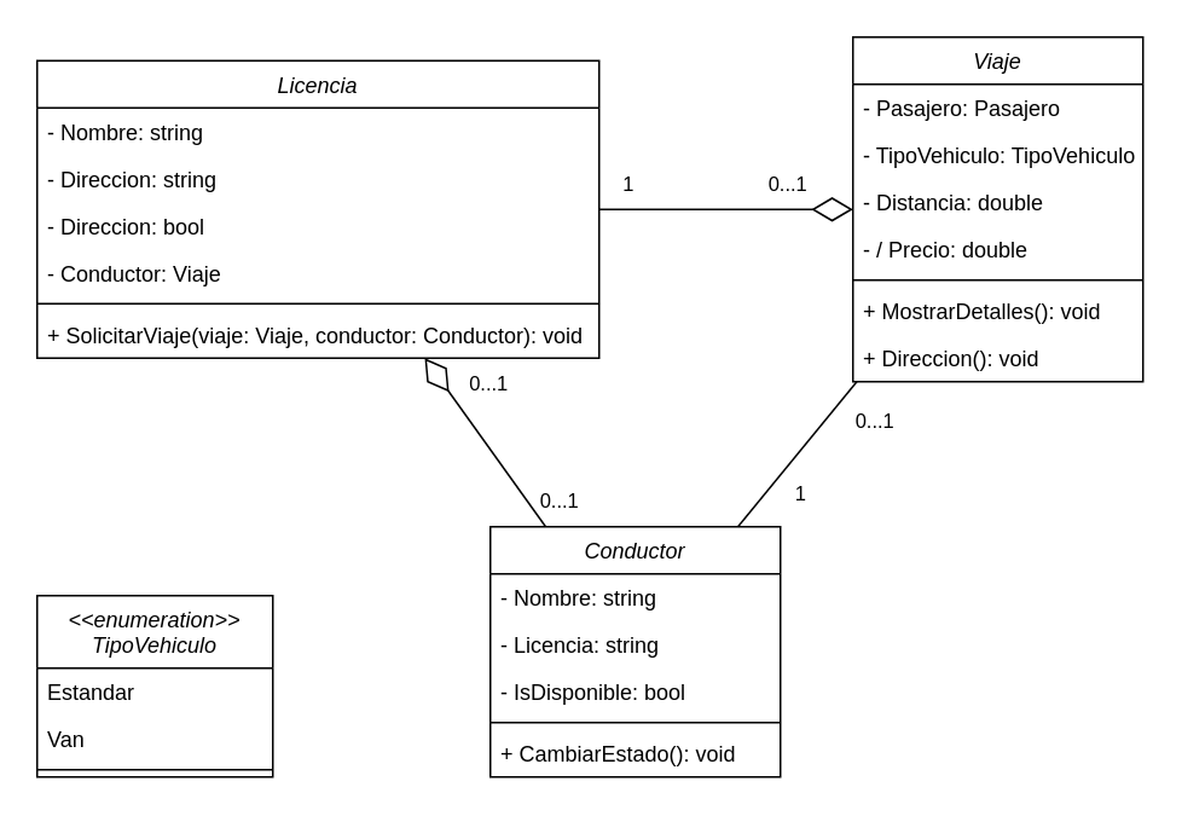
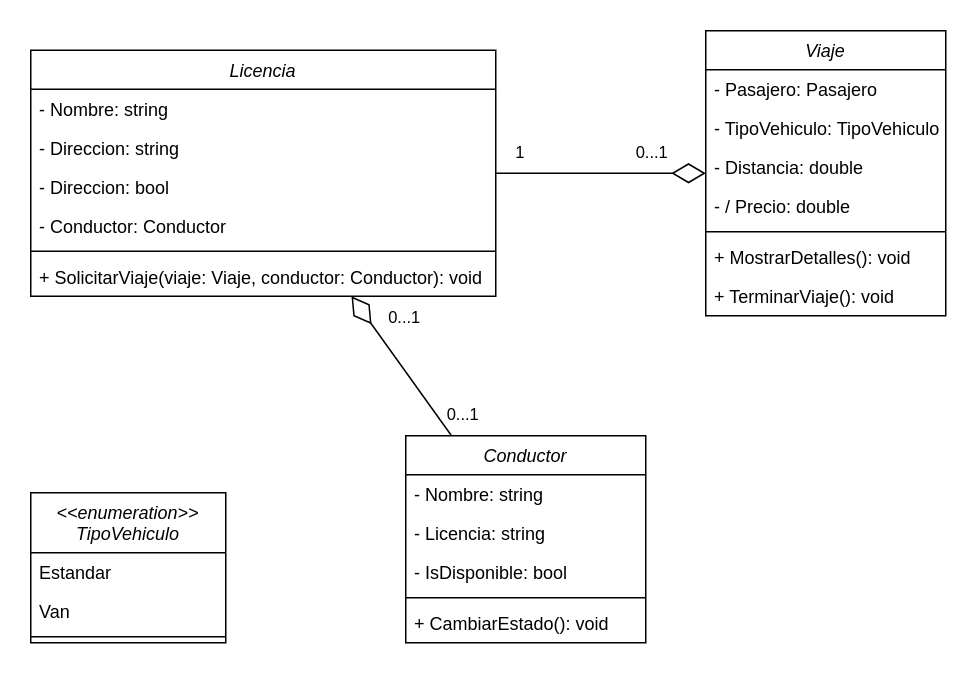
- <mxCell id="12" value="- Conductor: Viaje" style="text;align=left;verticalAlign=top;spacingLeft=4;spacingRight=4;overflow=hidden;rotatable=0;points=[[0,0.5],[1,0.5]];portConstraint=eastwest;" parent="8" vertex="1"><mxGeometry y="104" width="310" height="26" as="geometry" /></mxCell>
+ <mxCell id="12" value="- Conductor: Conductor" style="text;align=left;verticalAlign=top;spacingLeft=4;spacingRight=4;overflow=hidden;rotatable=0;points=[[0,0.5],[1,0.5]];portConstraint=eastwest;" parent="8" vertex="1"><mxGeometry y="104" width="310" height="26" as="geometry" /></mxCell>
- <mxCell id="22" value="+ Direccion(): void" style="text;align=left;verticalAlign=top;spacingLeft=4;spacingRight=4;overflow=hidden;rotatable=0;points=[[0,0.5],[1,0.5]];portConstraint=eastwest;" parent="15" vertex="1"><mxGeometry y="164" width="160" height="26" as="geometry" /></mxCell>
+ <mxCell id="22" value="+ TerminarViaje(): void" style="text;align=left;verticalAlign=top;spacingLeft=4;spacingRight=4;overflow=hidden;rotatable=0;points=[[0,0.5],[1,0.5]];portConstraint=eastwest;" parent="15" vertex="1"><mxGeometry y="164" width="160" height="26" as="geometry" /></mxCell>
- <mxCell id="33" value="" style="endArrow=none;html=1;rounded=0;endFill=0;endSize=20;" edge="1" parent="1" source="2" target="15"><mxGeometry width="50" height="50" relative="1" as="geometry"><mxPoint x="270" y="224" as="sourcePoint" /><mxPoint x="320" y="174" as="targetPoint" /></mxGeometry></mxCell>
- <mxCell id="34" value="0...1" style="edgeLabel;html=1;align=center;verticalAlign=middle;resizable=0;points=[];" vertex="1" connectable="0" parent="33"><mxGeometry x="0.651" relative="1" as="geometry"><mxPoint x="21" y="7" as="offset" /></mxGeometry></mxCell>
- <mxCell id="35" value="1" style="edgeLabel;html=1;align=center;verticalAlign=middle;resizable=0;points=[];" vertex="1" connectable="0" parent="33"><mxGeometry x="-0.514" y="-1" relative="1" as="geometry"><mxPoint x="17" as="offset" /></mxGeometry></mxCell>
